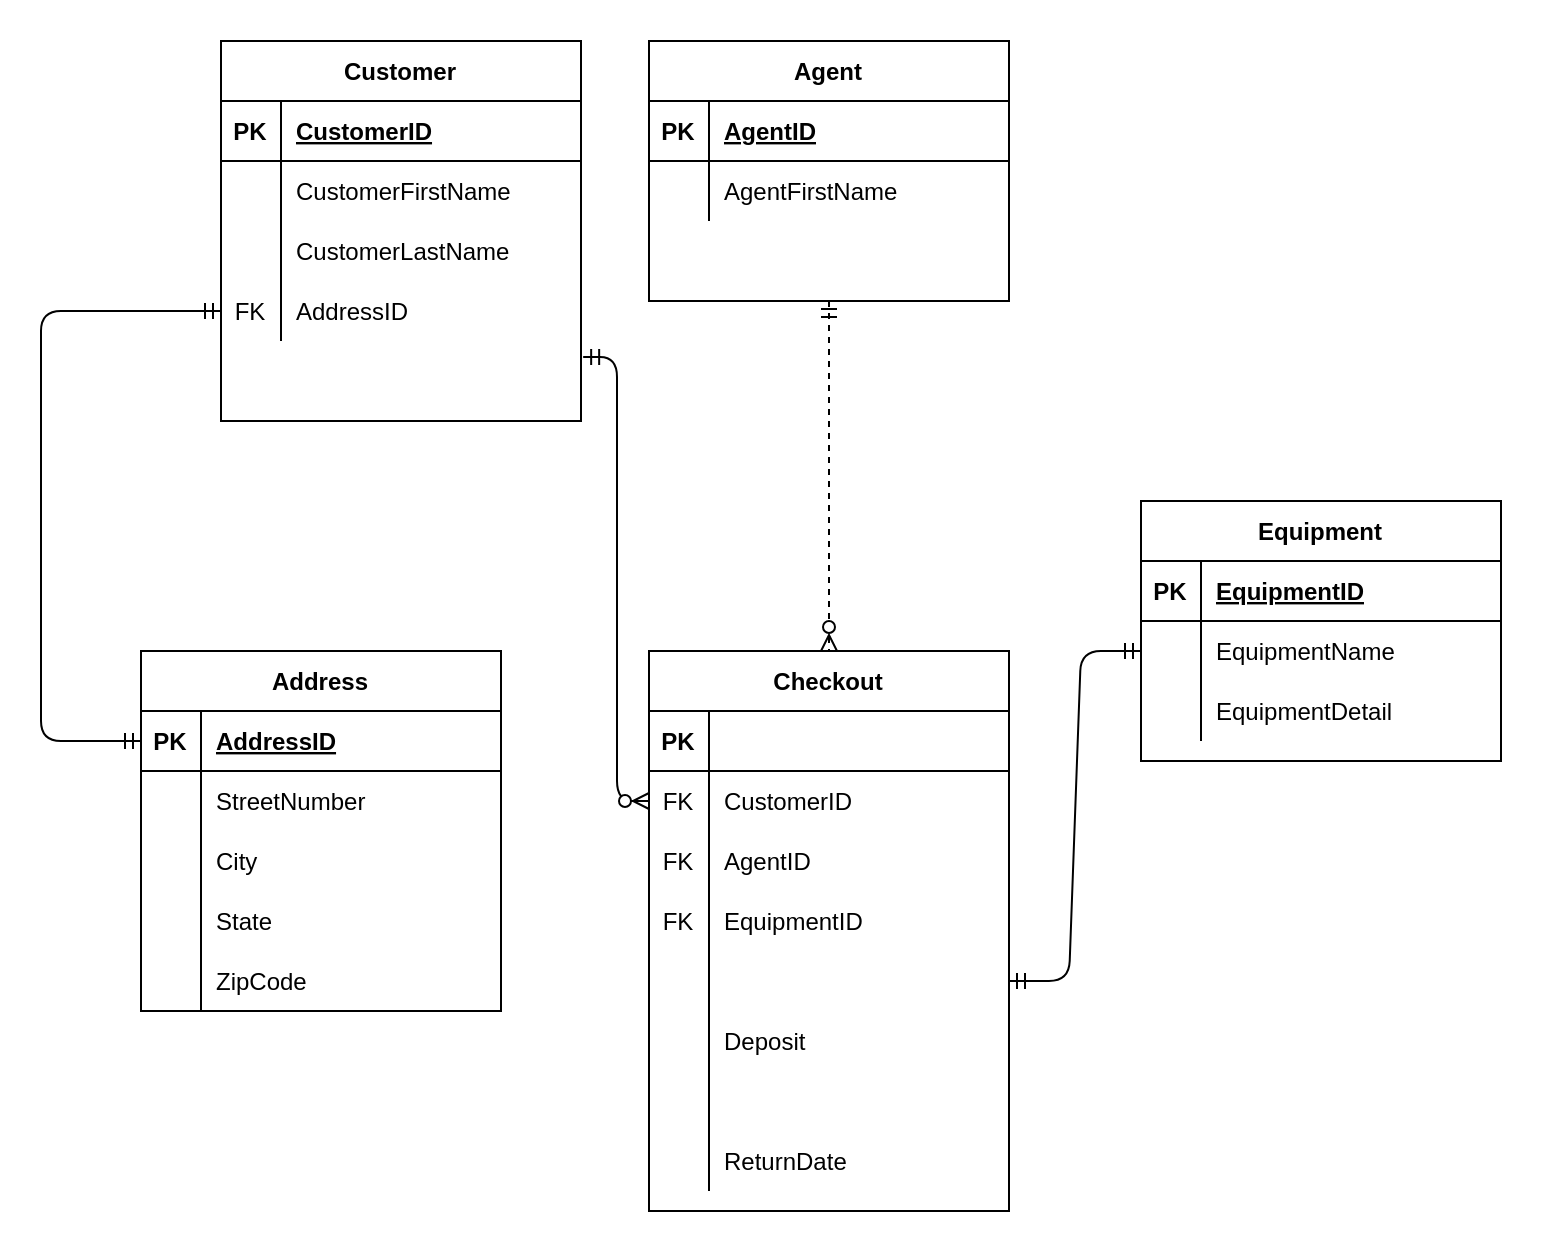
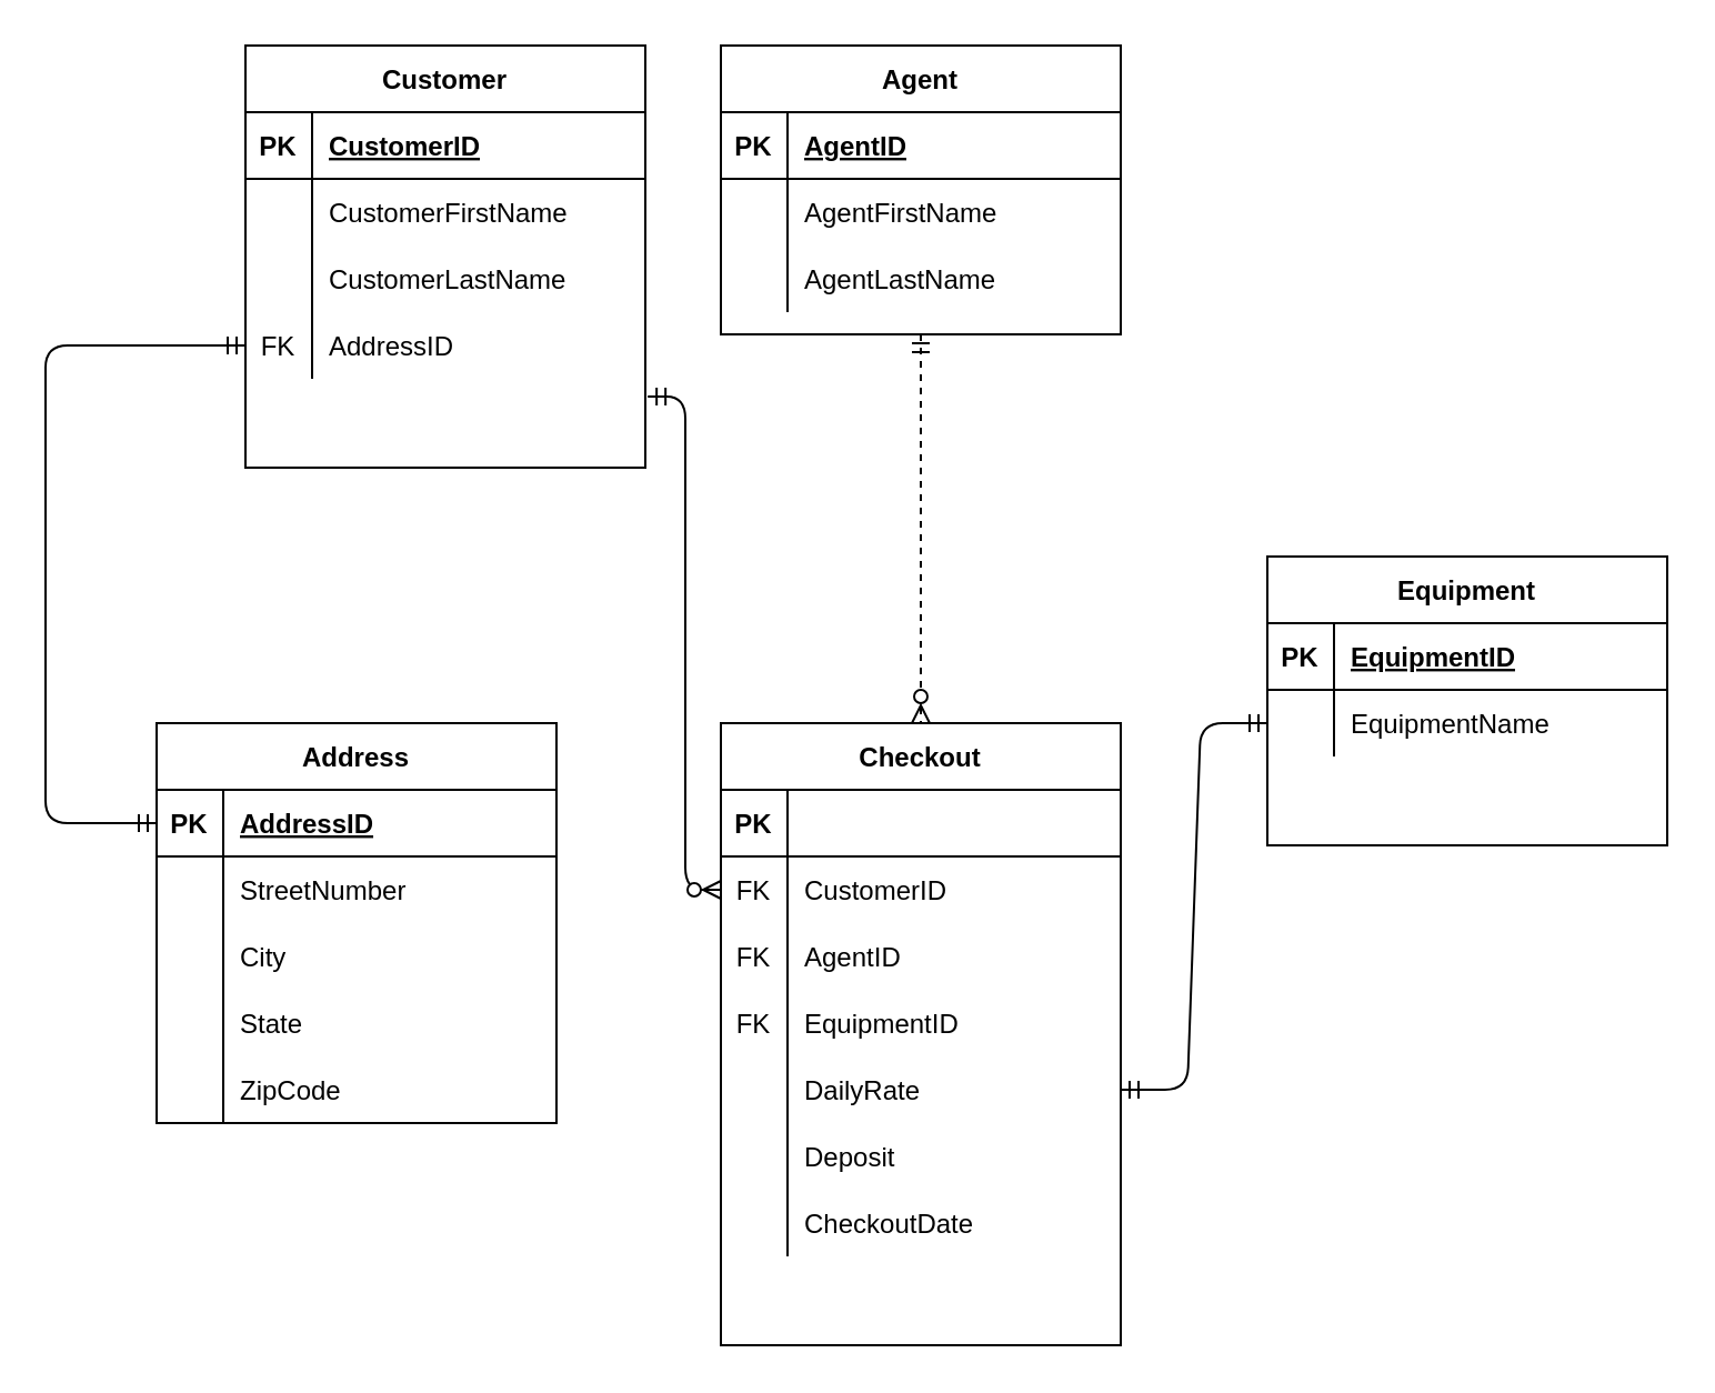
+ <mxCell id="26" value="AgentLastName" style="shape=partialRectangle;connectable=0;fillColor=none;top=0;left=0;bottom=0;right=0;align=left;spacingLeft=6;overflow=hidden;" vertex="1" parent="24"><mxGeometry x="30" width="150" height="30" as="geometry" /></mxCell>
- <mxCell id="80" value="EquipmentDetail" style="shape=partialRectangle;connectable=0;fillColor=none;top=0;left=0;bottom=0;right=0;align=left;spacingLeft=6;overflow=hidden;" vertex="1" parent="78"><mxGeometry x="30" width="150" height="30" as="geometry" /></mxCell>
+ <mxCell id="59" value="DailyRate" style="shape=partialRectangle;connectable=0;fillColor=none;top=0;left=0;bottom=0;right=0;align=left;spacingLeft=6;overflow=hidden;" vertex="1" parent="57"><mxGeometry x="30" width="150" height="30" as="geometry" /></mxCell>
+ <mxCell id="65" value="CheckoutDate" style="shape=partialRectangle;connectable=0;fillColor=none;top=0;left=0;bottom=0;right=0;align=left;spacingLeft=6;overflow=hidden;" vertex="1" parent="63"><mxGeometry x="30" width="150" height="30" as="geometry" /></mxCell>
- <mxCell id="68" value="ReturnDate" style="shape=partialRectangle;connectable=0;fillColor=none;top=0;left=0;bottom=0;right=0;align=left;spacingLeft=6;overflow=hidden;" vertex="1" parent="66"><mxGeometry x="30" width="150" height="30" as="geometry" /></mxCell>
